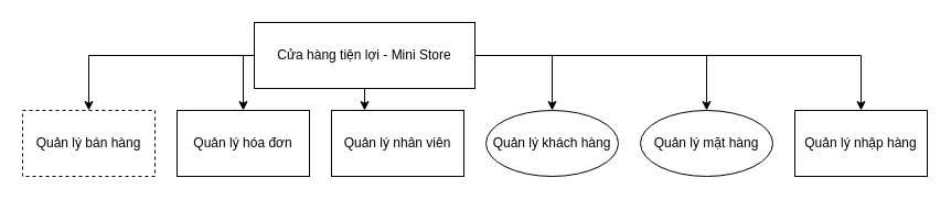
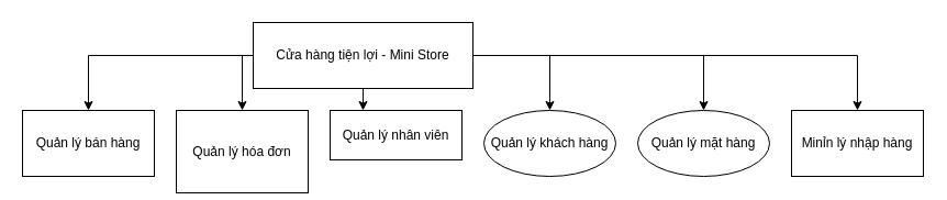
- <mxCell id="9" value="Quản lý bán hàng" style="rounded=0;whiteSpace=wrap;html=1;dashed=1;" parent="1" vertex="1"><mxGeometry x="20" y="100" width="120" height="60" as="geometry" /></mxCell>
+ <mxCell id="9" value="Quản lý bán hàng" style="rounded=0;whiteSpace=wrap;html=1;" parent="1" vertex="1"><mxGeometry x="20" y="100" width="120" height="60" as="geometry" /></mxCell>
- <mxCell id="10" value="Quản lý hóa đơn" style="whiteSpace=wrap;html=1;rounded=0;" parent="1" vertex="1"><mxGeometry x="160" y="100" width="120" height="60" as="geometry" /></mxCell>
+ <mxCell id="10" value="Quản lý hóa đơn" style="whiteSpace=wrap;html=1;rounded=0;" parent="1" vertex="1"><mxGeometry x="160" y="100" width="120" height="75" as="geometry" /></mxCell>
- <mxCell id="11" value="Quản lý nhân viên" style="whiteSpace=wrap;html=1;rounded=0;" parent="1" vertex="1"><mxGeometry x="300" y="100" width="120" height="60" as="geometry" /></mxCell>
+ <mxCell id="11" value="Quản lý nhân viên" style="whiteSpace=wrap;html=1;rounded=0;" parent="1" vertex="1"><mxGeometry x="300" y="100" width="120" height="45" as="geometry" /></mxCell>
- <mxCell id="13" value="Quản lý nhập hàng" style="whiteSpace=wrap;html=1;rounded=0;" parent="1" vertex="1"><mxGeometry x="720" y="100" width="120" height="60" as="geometry" /></mxCell>
+ <mxCell id="13" value="Minỉn lý nhập hàng" style="whiteSpace=wrap;html=1;rounded=0;" parent="1" vertex="1"><mxGeometry x="720" y="100" width="120" height="60" as="geometry" /></mxCell>
